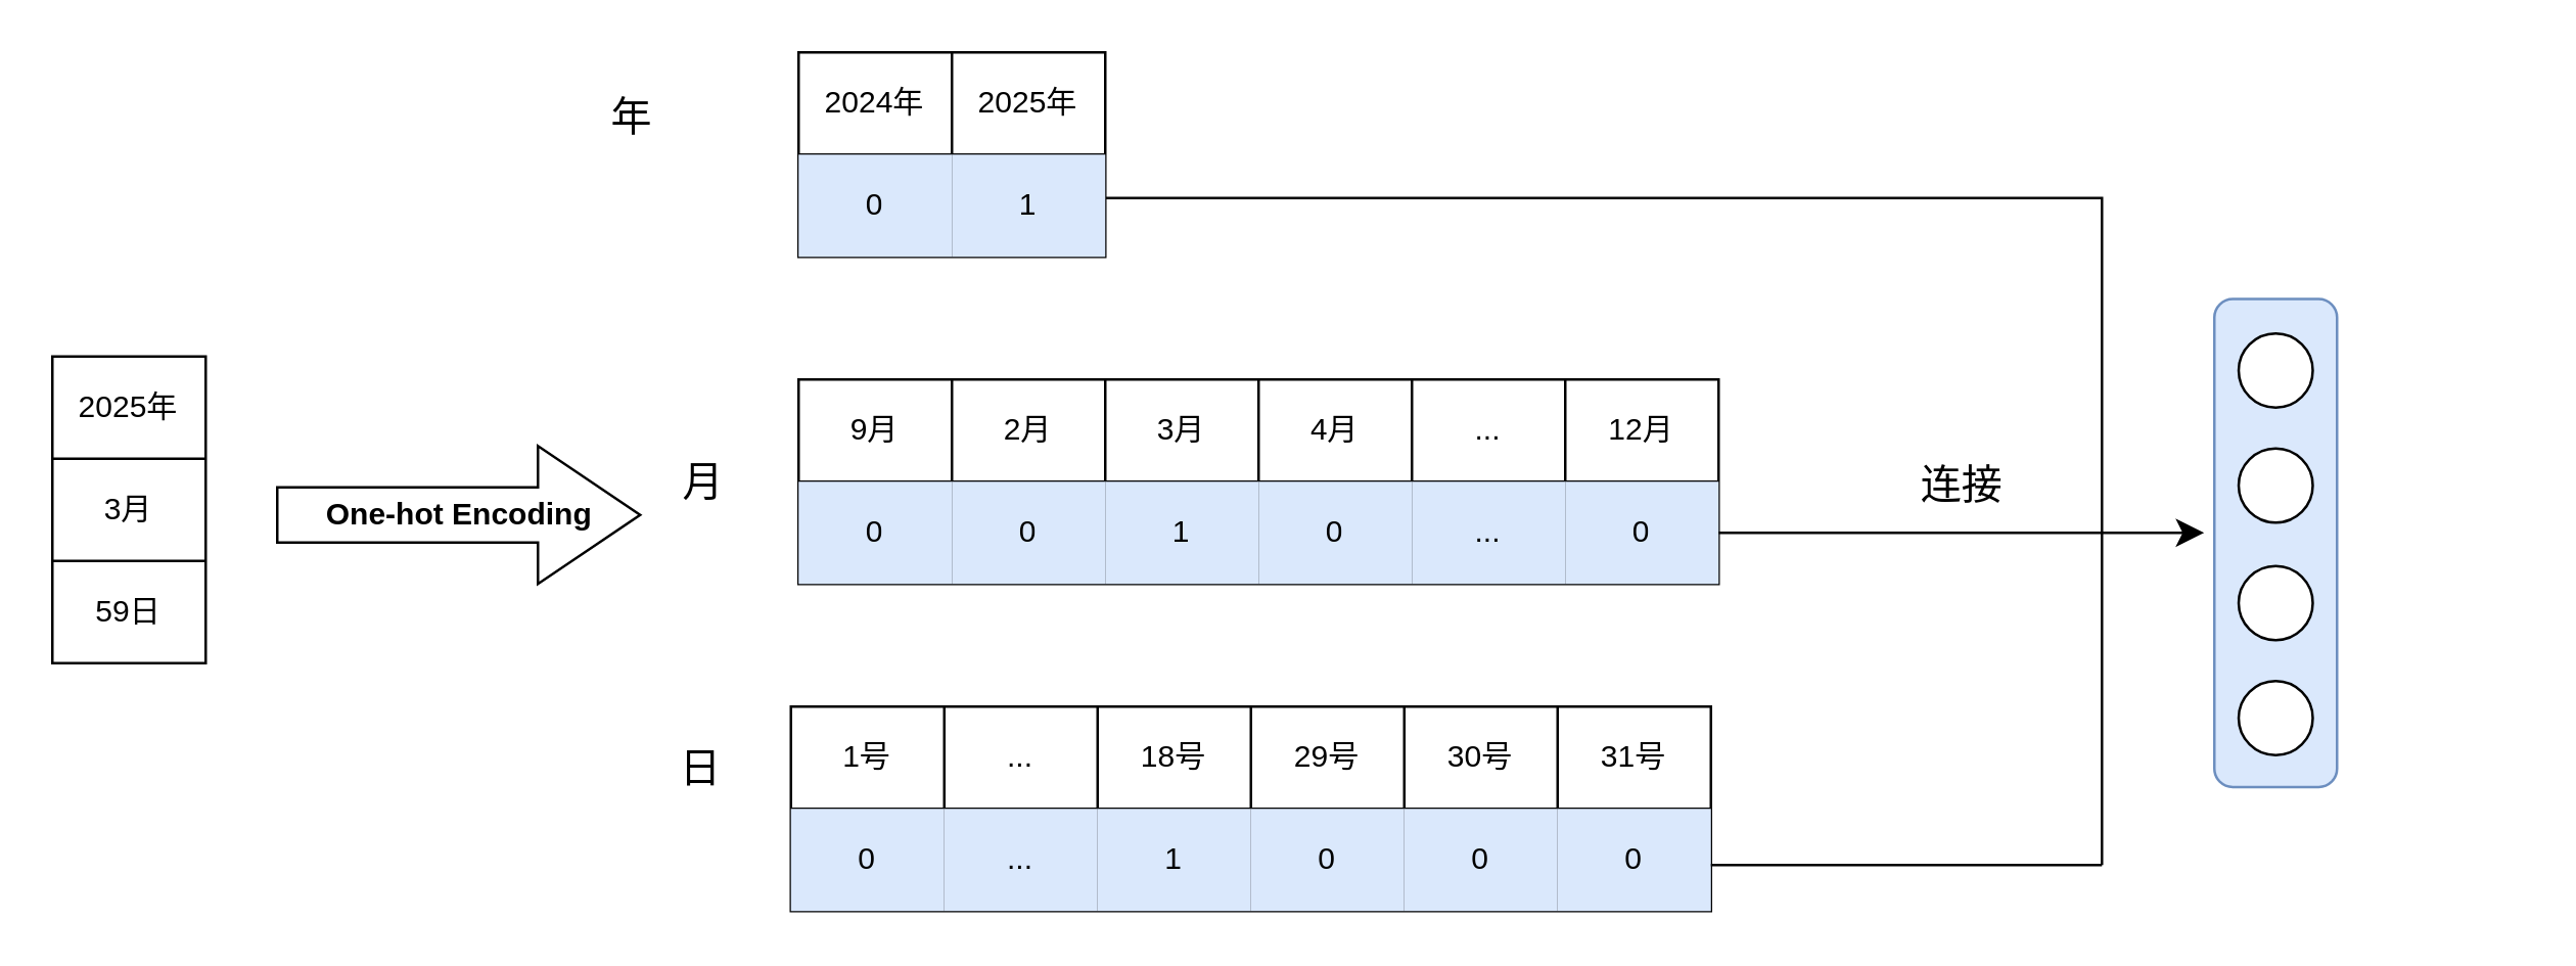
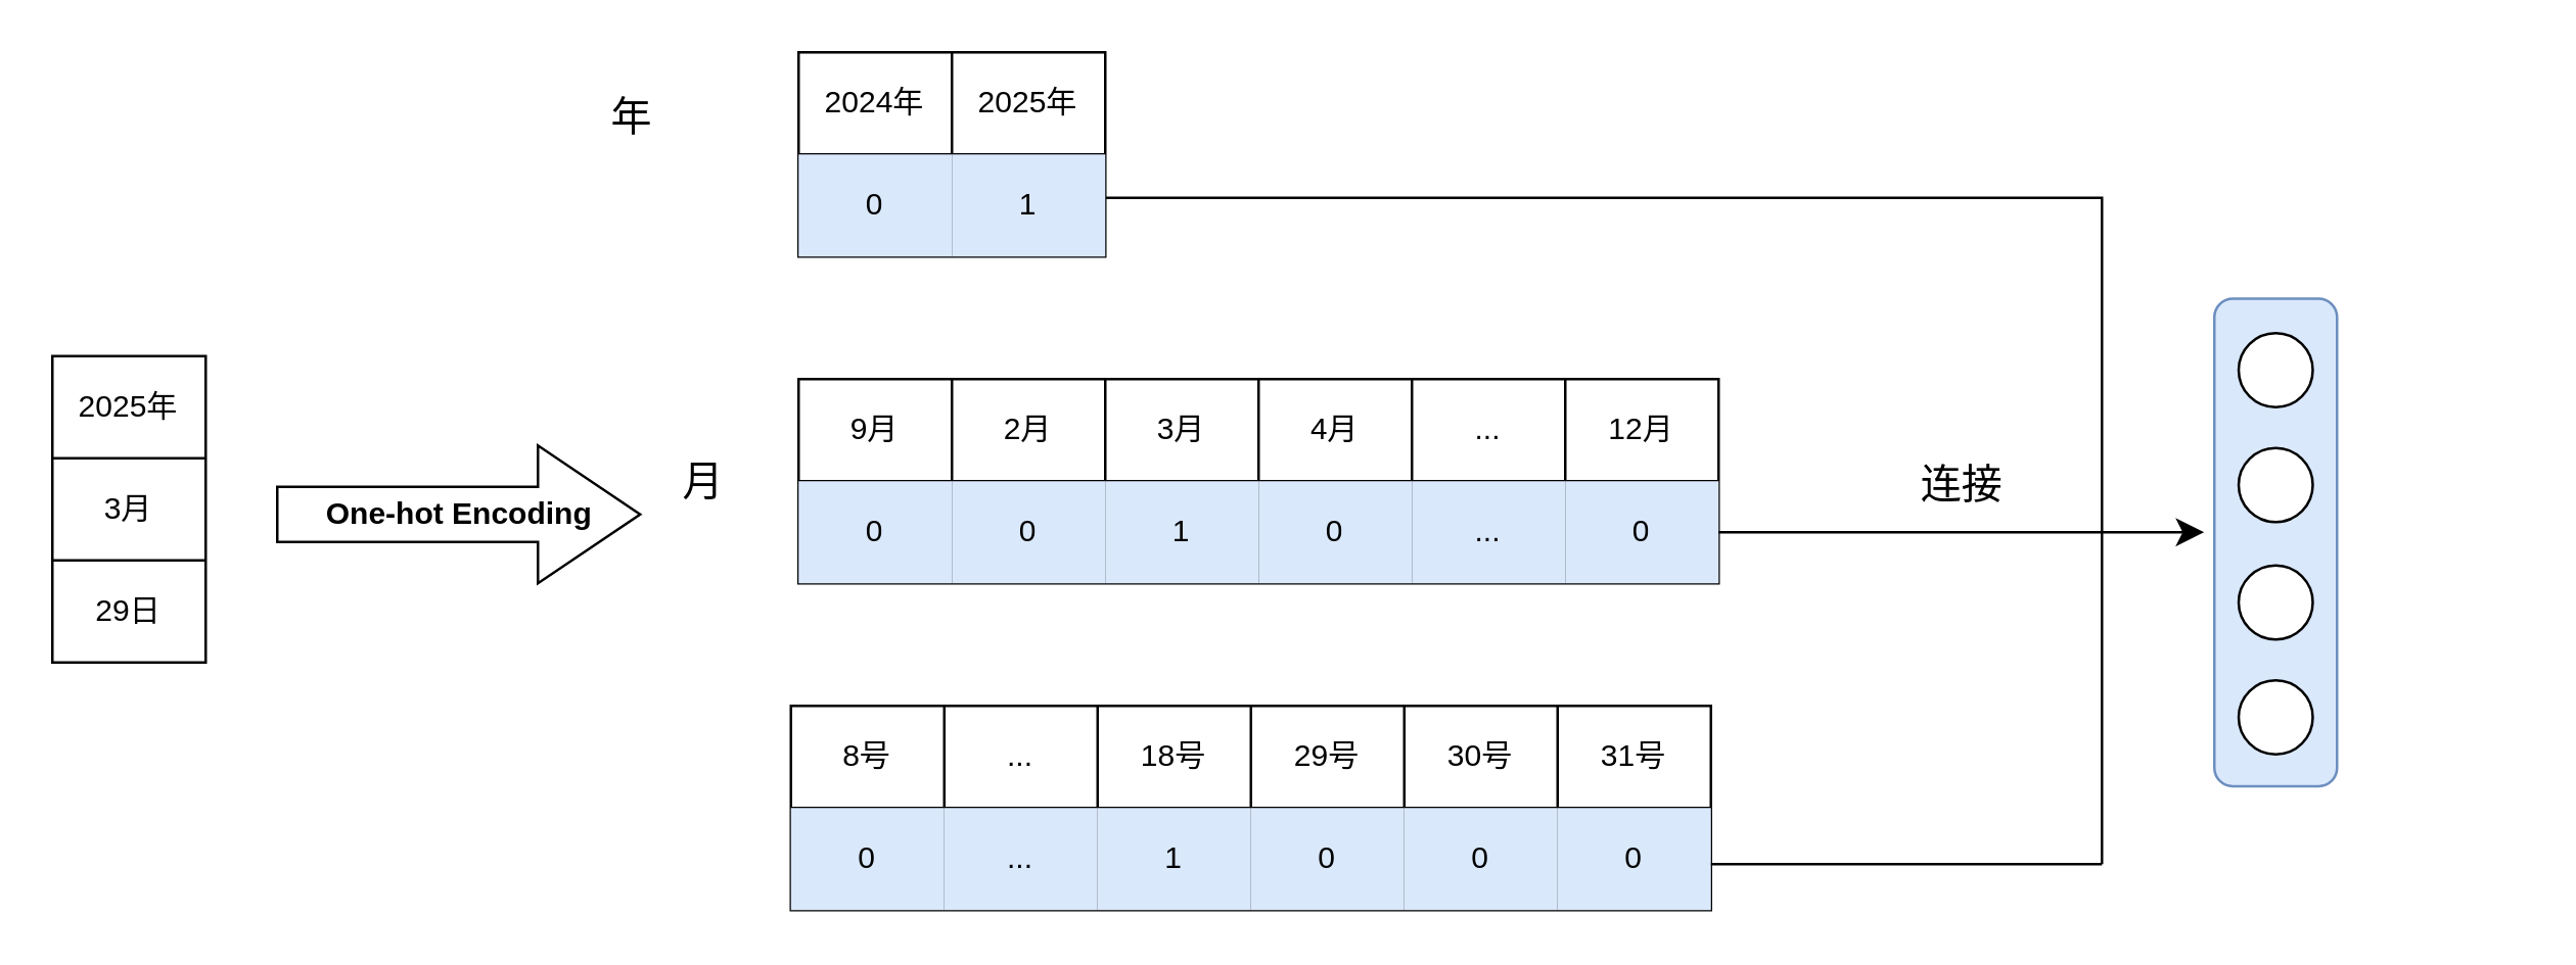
- <mxCell id="8" value="59日" style="shape=partialRectangle;html=1;whiteSpace=wrap;connectable=0;strokeColor=inherit;overflow=hidden;fillColor=none;top=0;left=0;bottom=0;right=0;pointerEvents=1;" vertex="1" parent="7"><mxGeometry width="60" height="40" as="geometry"><mxRectangle width="60" height="40" as="alternateBounds" /></mxGeometry></mxCell>
+ <mxCell id="8" value="29日" style="shape=partialRectangle;html=1;whiteSpace=wrap;connectable=0;strokeColor=inherit;overflow=hidden;fillColor=none;top=0;left=0;bottom=0;right=0;pointerEvents=1;" vertex="1" parent="7"><mxGeometry width="60" height="40" as="geometry"><mxRectangle width="60" height="40" as="alternateBounds" /></mxGeometry></mxCell>
- <mxCell id="35" value="1号" style="shape=partialRectangle;html=1;whiteSpace=wrap;connectable=0;strokeColor=inherit;overflow=hidden;fillColor=none;top=0;left=0;bottom=0;right=0;pointerEvents=1;" vertex="1" parent="34"><mxGeometry width="60" height="40" as="geometry"><mxRectangle width="60" height="40" as="alternateBounds" /></mxGeometry></mxCell>
+ <mxCell id="35" value="8号" style="shape=partialRectangle;html=1;whiteSpace=wrap;connectable=0;strokeColor=inherit;overflow=hidden;fillColor=none;top=0;left=0;bottom=0;right=0;pointerEvents=1;" vertex="1" parent="34"><mxGeometry width="60" height="40" as="geometry"><mxRectangle width="60" height="40" as="alternateBounds" /></mxGeometry></mxCell>
- <mxCell id="49" value="日" style="text;html=1;align=center;verticalAlign=middle;whiteSpace=wrap;rounded=0;fontSize=16;" vertex="1" parent="1"><mxGeometry x="244" y="285" width="60" height="30" as="geometry" /></mxCell>
